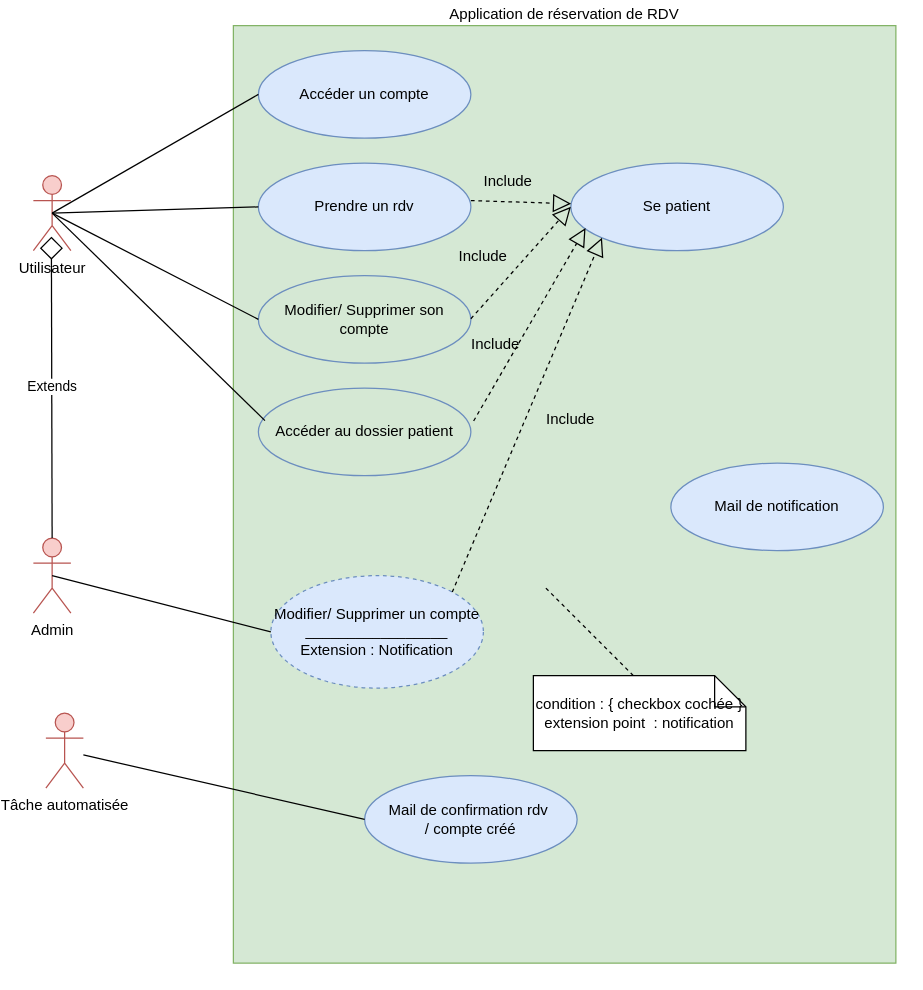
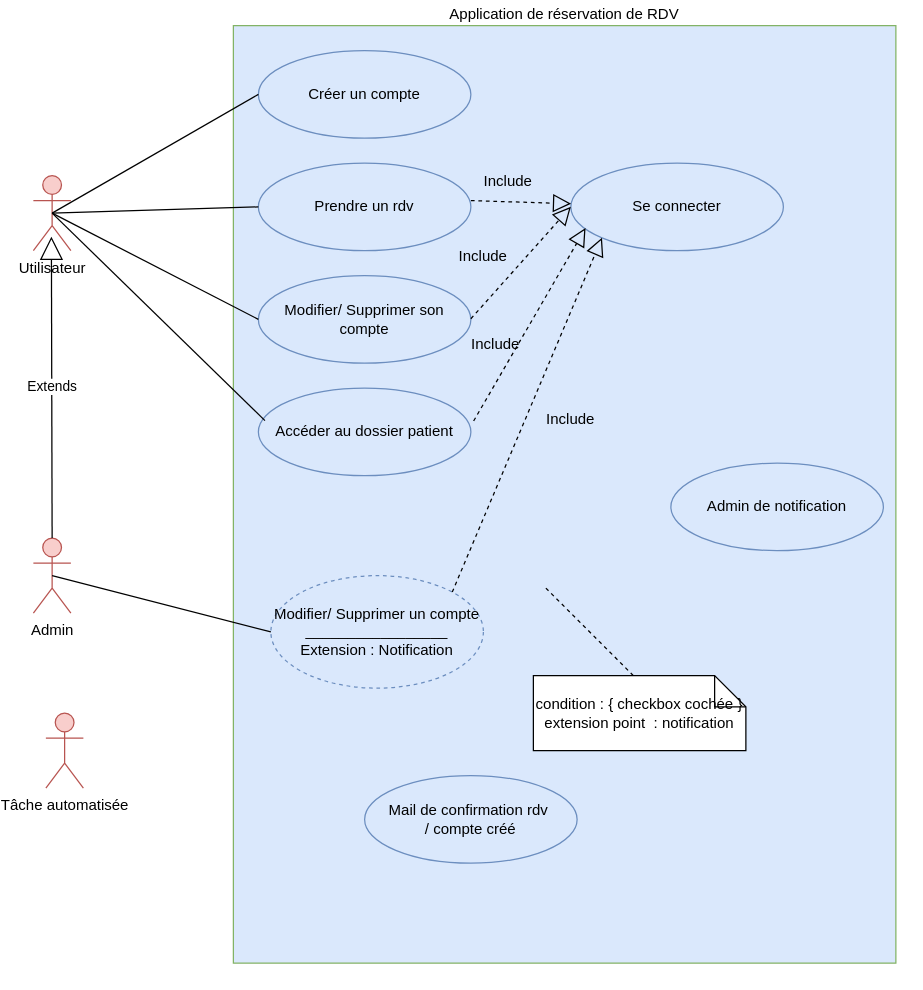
- <mxCell id="4" value="Accéder un compte" style="ellipse;whiteSpace=wrap;html=1;fillColor=#dae8fc;strokeColor=#6c8ebf;" parent="1" vertex="1"><mxGeometry x="200" y="40" width="170" height="70" as="geometry" /></mxCell>
+ <mxCell id="4" value="Créer un compte" style="ellipse;whiteSpace=wrap;html=1;fillColor=#dae8fc;strokeColor=#6c8ebf;" parent="1" vertex="1"><mxGeometry x="200" y="40" width="170" height="70" as="geometry" /></mxCell>
- <mxCell id="15" value="Se patient" style="ellipse;whiteSpace=wrap;html=1;fillColor=#dae8fc;strokeColor=#6c8ebf;" parent="1" vertex="1"><mxGeometry x="450" y="130" width="170" height="70" as="geometry" /></mxCell>
+ <mxCell id="15" value="Se connecter" style="ellipse;whiteSpace=wrap;html=1;fillColor=#dae8fc;strokeColor=#6c8ebf;" parent="1" vertex="1"><mxGeometry x="450" y="130" width="170" height="70" as="geometry" /></mxCell>
- <mxCell id="8" value="Extends" style="endArrow=diamond;endSize=16;endFill=0;html=1;rounded=0;exitX=0.5;exitY=0;exitDx=0;exitDy=0;exitPerimeter=0;entryX=0.48;entryY=0.814;entryDx=0;entryDy=0;entryPerimeter=0;" parent="1" source="6" target="2" edge="1"><mxGeometry width="160" relative="1" as="geometry"><mxPoint x="40" y="370" as="sourcePoint" /><mxPoint x="40" y="260" as="targetPoint" /></mxGeometry></mxCell>
+ <mxCell id="8" value="Extends" style="endArrow=block;endSize=16;endFill=0;html=1;rounded=0;exitX=0.5;exitY=0;exitDx=0;exitDy=0;exitPerimeter=0;entryX=0.48;entryY=0.814;entryDx=0;entryDy=0;entryPerimeter=0;" parent="1" source="6" target="2" edge="1"><mxGeometry width="160" relative="1" as="geometry"><mxPoint x="40" y="370" as="sourcePoint" /><mxPoint x="40" y="260" as="targetPoint" /></mxGeometry></mxCell>
- <mxCell id="9" value="Modifier/ Supprimer son compte" style="ellipse;whiteSpace=wrap;html=1;fillColor=#d5e8d4;strokeColor=#6c8ebf;" parent="1" vertex="1"><mxGeometry x="200" y="220" width="170" height="70" as="geometry" /></mxCell>
+ <mxCell id="9" value="Modifier/ Supprimer son compte" style="ellipse;whiteSpace=wrap;html=1;fillColor=#dae8fc;strokeColor=#6c8ebf;" parent="1" vertex="1"><mxGeometry x="200" y="220" width="170" height="70" as="geometry" /></mxCell>
- <mxCell id="27" value="Accéder au dossier patient" style="ellipse;whiteSpace=wrap;html=1;fillColor=#d5e8d4;strokeColor=#6c8ebf;" parent="1" vertex="1"><mxGeometry x="200" y="310" width="170" height="70" as="geometry" /></mxCell>
+ <mxCell id="27" value="Accéder au dossier patient" style="ellipse;whiteSpace=wrap;html=1;fillColor=#dae8fc;strokeColor=#6c8ebf;" parent="1" vertex="1"><mxGeometry x="200" y="310" width="170" height="70" as="geometry" /></mxCell>
- <mxCell id="3" value="Application de réservation de RDV&lt;br&gt;" style="rounded=0;whiteSpace=wrap;html=1;labelPosition=center;verticalLabelPosition=top;align=center;verticalAlign=bottom;fillColor=#d5e8d4;strokeColor=#82b366;" parent="1" vertex="1"><mxGeometry x="180" y="20" width="530" height="750" as="geometry" /></mxCell>
+ <mxCell id="3" value="Application de réservation de RDV&lt;br&gt;" style="rounded=0;whiteSpace=wrap;html=1;labelPosition=center;verticalLabelPosition=top;align=center;verticalAlign=bottom;fillColor=#dae8fc;strokeColor=#82b366;" parent="1" vertex="1"><mxGeometry x="180" y="20" width="530" height="750" as="geometry" /></mxCell>
- <mxCell id="21" value="Mail de notification" style="ellipse;whiteSpace=wrap;html=1;fillColor=#dae8fc;strokeColor=#6c8ebf;" parent="1" vertex="1"><mxGeometry x="530" y="370" width="170" height="70" as="geometry" /></mxCell>
+ <mxCell id="21" value="Admin de notification" style="ellipse;whiteSpace=wrap;html=1;fillColor=#dae8fc;strokeColor=#6c8ebf;" parent="1" vertex="1"><mxGeometry x="530" y="370" width="170" height="70" as="geometry" /></mxCell>
- <mxCell id="14" value="" style="endArrow=none;html=1;rounded=0;entryX=0;entryY=0.5;entryDx=0;entryDy=0;" parent="1" source="7" target="13" edge="1"><mxGeometry width="50" height="50" relative="1" as="geometry"><mxPoint x="60" y="470" as="sourcePoint" /><mxPoint x="200" y="645" as="targetPoint" /></mxGeometry></mxCell>
